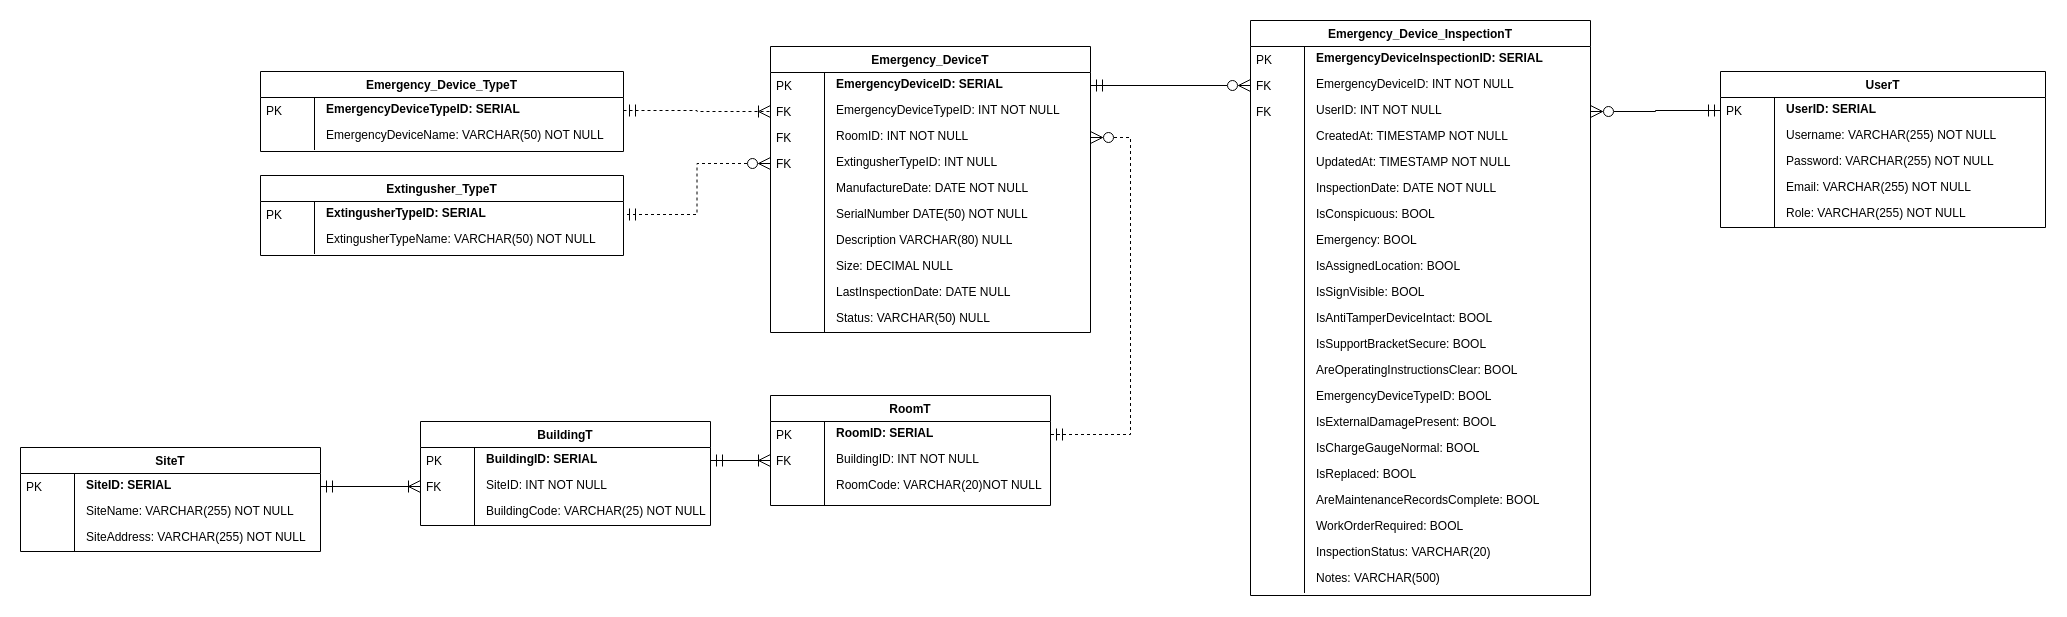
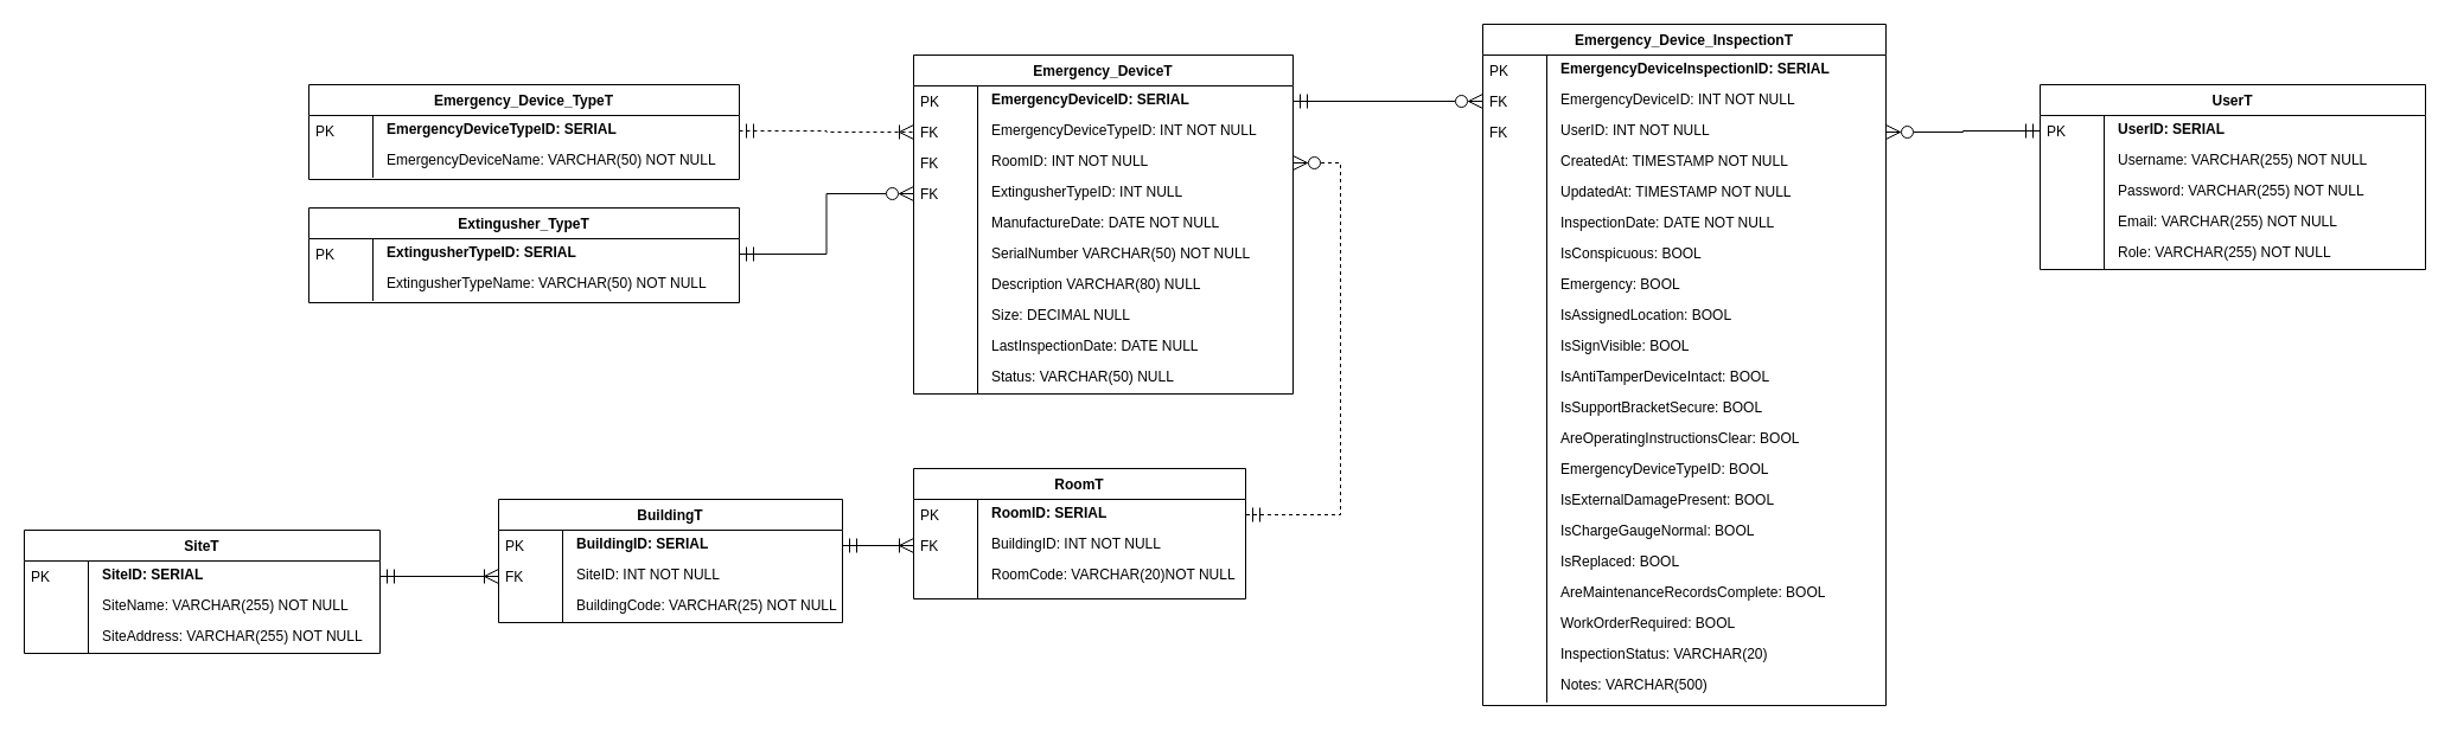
- <mxCell id="114" style="edgeStyle=orthogonalEdgeStyle;rounded=0;orthogonalLoop=1;jettySize=auto;html=1;exitX=0;exitY=0.5;exitDx=0;exitDy=0;entryX=1;entryY=0.5;entryDx=0;entryDy=0;endArrow=ERmandOne;endFill=0;endSize=10;startSize=10;startArrow=ERzeroToMany;startFill=0;dashed=1;" parent="1" source="9" target="110" edge="1"><mxGeometry relative="1" as="geometry"><mxPoint x="690" y="175" as="targetPoint" /></mxGeometry></mxCell>
+ <mxCell id="114" style="edgeStyle=orthogonalEdgeStyle;rounded=0;orthogonalLoop=1;jettySize=auto;html=1;exitX=0;exitY=0.5;exitDx=0;exitDy=0;entryX=1;entryY=0.5;entryDx=0;entryDy=0;endArrow=ERmandOne;endFill=0;endSize=10;startSize=10;startArrow=ERzeroToMany;startFill=0;" parent="1" source="9" target="110" edge="1"><mxGeometry relative="1" as="geometry"><mxPoint x="690" y="175" as="targetPoint" /></mxGeometry></mxCell>
- <mxCell id="13" value="SerialNumber DATE(50) NOT NULL" style="shape=partialRectangle;top=0;left=0;right=0;bottom=0;align=left;verticalAlign=top;spacingTop=-2;fillColor=none;spacingLeft=64;spacingRight=4;overflow=hidden;rotatable=0;points=[[0,0.5],[1,0.5]];portConstraint=eastwest;dropTarget=0;" parent="2" vertex="1"><mxGeometry y="156" width="320" height="26" as="geometry" /></mxCell>
+ <mxCell id="13" value="SerialNumber VARCHAR(50) NOT NULL" style="shape=partialRectangle;top=0;left=0;right=0;bottom=0;align=left;verticalAlign=top;spacingTop=-2;fillColor=none;spacingLeft=64;spacingRight=4;overflow=hidden;rotatable=0;points=[[0,0.5],[1,0.5]];portConstraint=eastwest;dropTarget=0;" parent="2" vertex="1"><mxGeometry y="156" width="320" height="26" as="geometry" /></mxCell>
